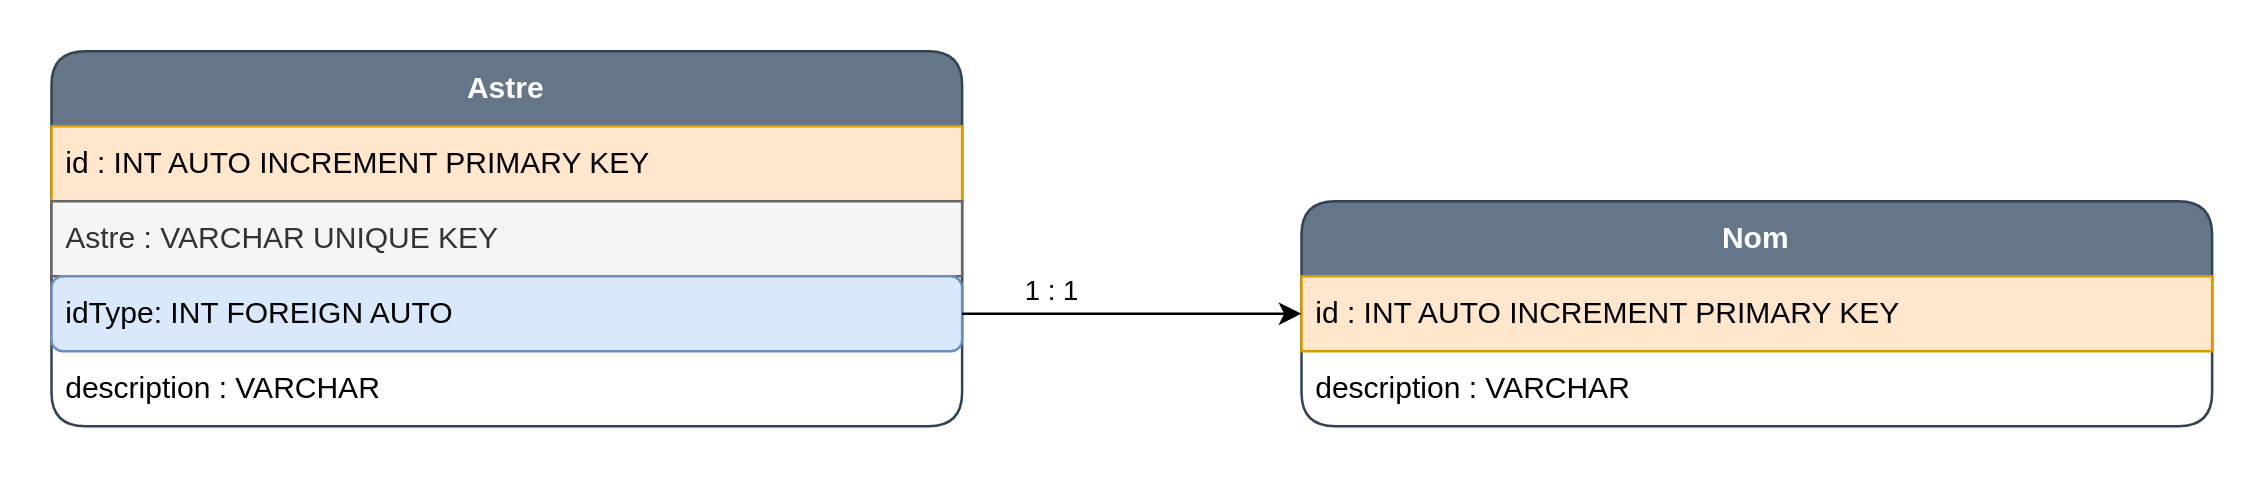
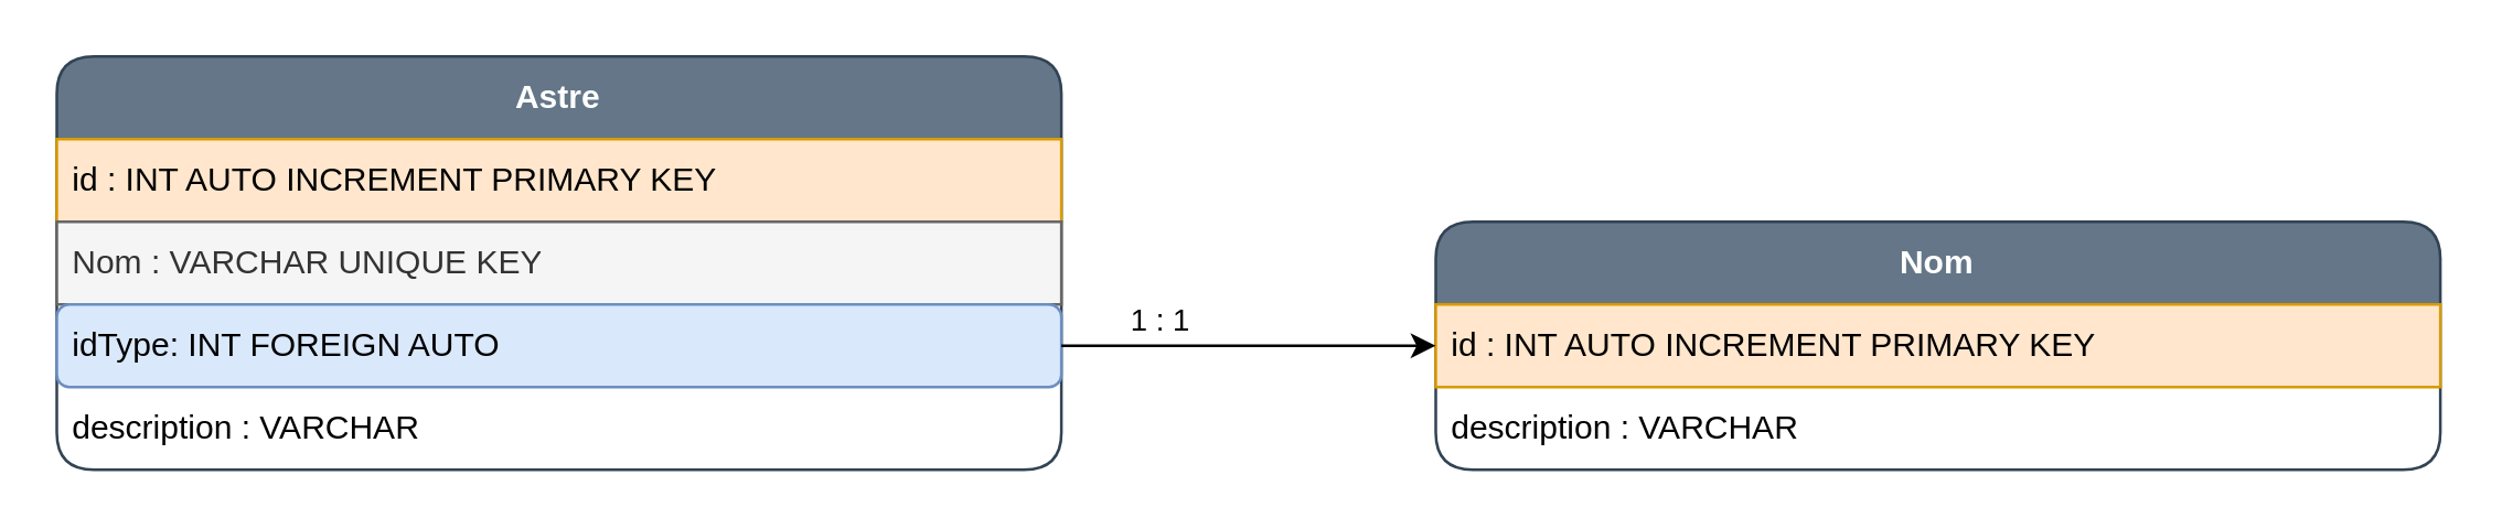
- <mxCell id="4" value="Astre : VARCHAR UNIQUE KEY" style="text;strokeColor=#666666;fillColor=#f5f5f5;align=left;verticalAlign=middle;spacingLeft=4;spacingRight=4;overflow=hidden;points=[[0,0.5],[1,0.5]];portConstraint=eastwest;rotatable=0;whiteSpace=wrap;html=1;fontColor=#333333;" vertex="1" parent="2"><mxGeometry y="60" width="364.25" height="30" as="geometry" /></mxCell>
+ <mxCell id="4" value="Nom : VARCHAR UNIQUE KEY" style="text;strokeColor=#666666;fillColor=#f5f5f5;align=left;verticalAlign=middle;spacingLeft=4;spacingRight=4;overflow=hidden;points=[[0,0.5],[1,0.5]];portConstraint=eastwest;rotatable=0;whiteSpace=wrap;html=1;fontColor=#333333;" vertex="1" parent="2"><mxGeometry y="60" width="364.25" height="30" as="geometry" /></mxCell>
